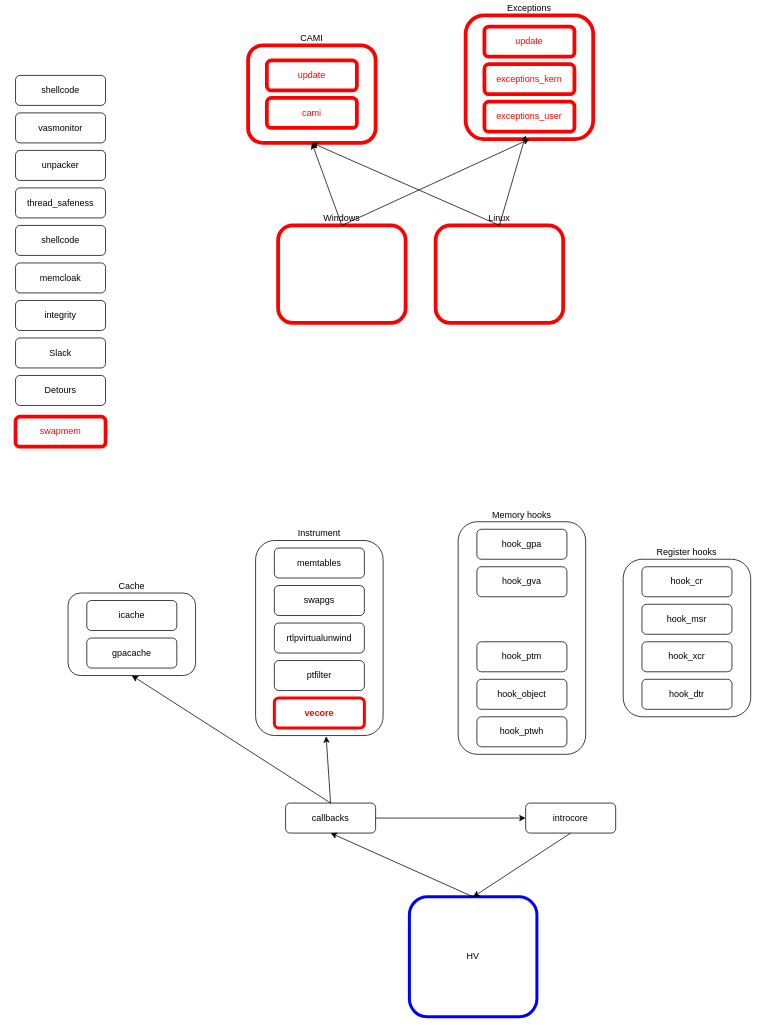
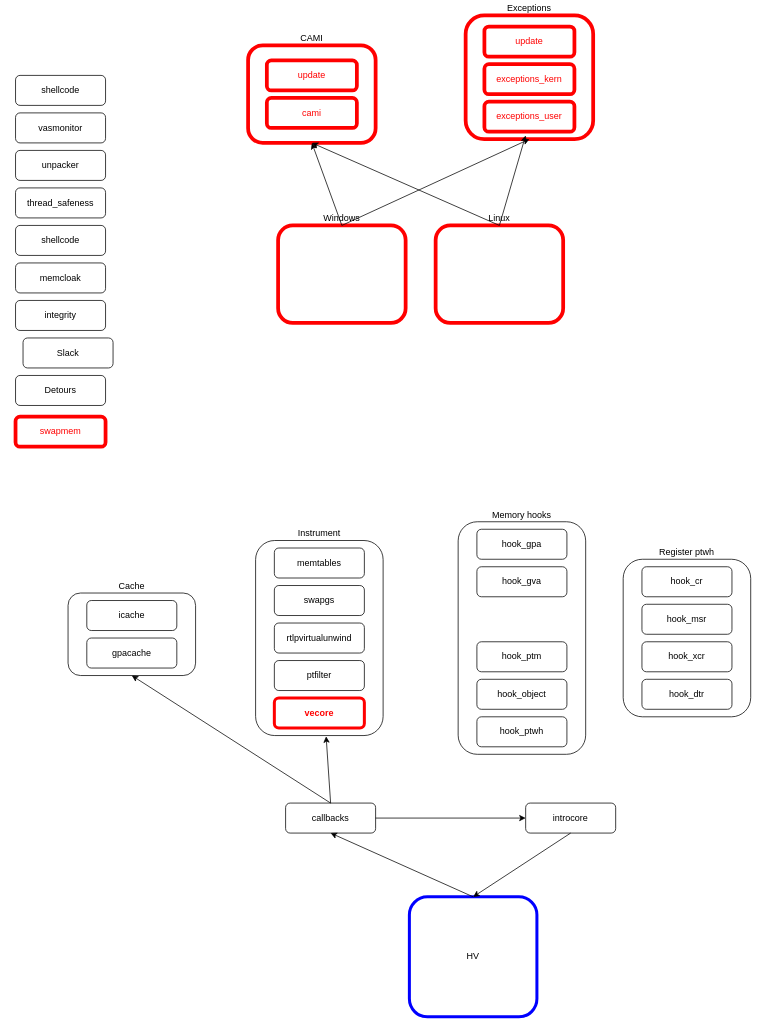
- <mxCell id="5" value="Slack" style="rounded=1;whiteSpace=wrap;html=1;" vertex="1" parent="1"><mxGeometry x="20" y="450" width="120" height="40" as="geometry" /></mxCell>
+ <mxCell id="5" value="Slack" style="rounded=1;whiteSpace=wrap;html=1;" vertex="1" parent="1"><mxGeometry x="30" y="450" width="120" height="40" as="geometry" /></mxCell>
- <mxCell id="15" value="Register hooks" style="rounded=1;whiteSpace=wrap;html=1;labelPosition=center;verticalLabelPosition=top;align=center;verticalAlign=bottom;" vertex="1" parent="1"><mxGeometry x="830" y="745" width="170" height="210" as="geometry" /></mxCell>
+ <mxCell id="15" value="Register ptwh" style="rounded=1;whiteSpace=wrap;html=1;labelPosition=center;verticalLabelPosition=top;align=center;verticalAlign=bottom;" vertex="1" parent="1"><mxGeometry x="830" y="745" width="170" height="210" as="geometry" /></mxCell>
